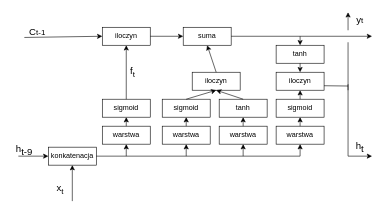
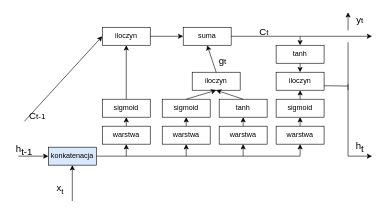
- <mxCell id="15" value="&lt;sub&gt;&lt;span style=&quot;font-size: 16px&quot;&gt;C&lt;/span&gt;t-1&lt;/sub&gt;" style="text;html=1;strokeColor=none;fillColor=none;align=center;verticalAlign=middle;whiteSpace=wrap;rounded=0;fontSize=16;" vertex="1" parent="1"><mxGeometry x="42" y="40" width="40" height="20" as="geometry" /></mxCell>
+ <mxCell id="15" value="&lt;sub&gt;&lt;span style=&quot;font-size: 16px&quot;&gt;C&lt;/span&gt;t-1&lt;/sub&gt;" style="text;html=1;strokeColor=none;fillColor=none;align=center;verticalAlign=middle;whiteSpace=wrap;rounded=0;fontSize=16;" vertex="1" parent="1"><mxGeometry x="42" y="180" width="40" height="20" as="geometry" /></mxCell>
+ <mxCell id="48" value="&lt;sub&gt;&lt;span style=&quot;font-size: 16px&quot;&gt;C&lt;/span&gt;t&lt;/sub&gt;" style="text;html=1;strokeColor=none;fillColor=none;align=center;verticalAlign=middle;whiteSpace=wrap;rounded=0;fontSize=16;" vertex="1" parent="1"><mxGeometry x="420" y="40" width="40" height="20" as="geometry" /></mxCell>
+ <mxCell id="30" value="&lt;sub&gt;&lt;span style=&quot;font-size: 16px&quot;&gt;g&lt;/span&gt;t&lt;/sub&gt;" style="text;html=1;strokeColor=none;fillColor=none;align=center;verticalAlign=middle;whiteSpace=wrap;rounded=0;fontSize=16;" vertex="1" parent="1"><mxGeometry x="350" y="87.5" width="42" height="20" as="geometry" /></mxCell>
- <mxCell id="12" value="f&lt;sub&gt;t&lt;/sub&gt;" style="text;html=1;strokeColor=none;fillColor=none;align=center;verticalAlign=middle;whiteSpace=wrap;rounded=0;fontSize=16;" vertex="1" parent="1"><mxGeometry x="200" y="110" width="42" height="20" as="geometry" /></mxCell>
- <mxCell id="5" value="&lt;span style=&quot;font-size: 16px;&quot;&gt;h&lt;sub style=&quot;font-size: 16px;&quot;&gt;t-9&lt;/sub&gt;&lt;/span&gt;" style="text;html=1;strokeColor=none;fillColor=none;align=center;verticalAlign=middle;whiteSpace=wrap;rounded=0;fontSize=16;" vertex="1" parent="1"><mxGeometry y="240" width="40" height="20" as="geometry" x="20" /></mxCell>
+ <mxCell id="5" value="&lt;span style=&quot;font-size: 16px;&quot;&gt;h&lt;sub style=&quot;font-size: 16px;&quot;&gt;t-1&lt;/sub&gt;&lt;/span&gt;" style="text;html=1;strokeColor=none;fillColor=none;align=center;verticalAlign=middle;whiteSpace=wrap;rounded=0;fontSize=16;" vertex="1" parent="1"><mxGeometry y="240" width="40" height="20" as="geometry" x="20" /></mxCell>
- <mxCell id="2" value="konkatenacja" style="rounded=0;whiteSpace=wrap;html=1;" vertex="1" parent="1"><mxGeometry x="80" y="245" width="80" height="30" as="geometry" /></mxCell>
+ <mxCell id="2" value="konkatenacja" style="rounded=0;whiteSpace=wrap;html=1;fillColor=#dae8fc;" vertex="1" parent="1"><mxGeometry x="80" y="245" width="80" height="30" as="geometry" /></mxCell>
